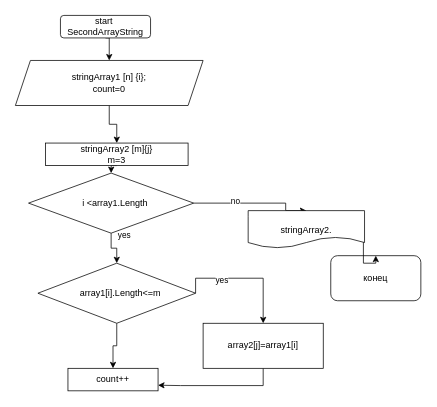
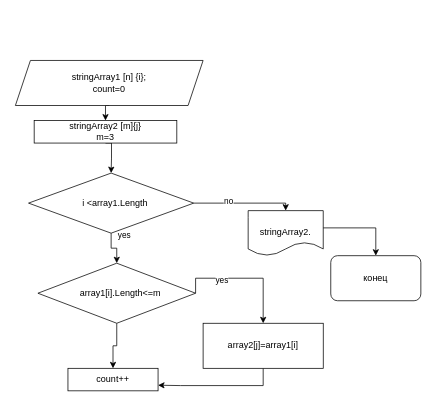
- <mxCell id="3" value="start&amp;nbsp; SecondArrayString" style="rounded=1;whiteSpace=wrap;html=1;" parent="1" vertex="1"><mxGeometry x="80" y="20" width="120" height="30" as="geometry" /></mxCell>
- <mxCell id="2" style="edgeStyle=orthogonalEdgeStyle;rounded=0;orthogonalLoop=1;jettySize=auto;html=1;exitX=0.5;exitY=1;exitDx=0;exitDy=0;entryX=0.5;entryY=0;entryDx=0;entryDy=0;" edge="1" parent="1" source="3" target="6"><mxGeometry relative="1" as="geometry" /></mxCell>
- <mxCell id="20" value="stringArray2 [m]{j}&lt;br&gt;m=3" style="rounded=0;whiteSpace=wrap;html=1;" vertex="1" parent="1"><mxGeometry x="60" y="190" width="190" height="30" as="geometry" /></mxCell>
+ <mxCell id="20" value="stringArray2 [m]{j}&lt;br&gt;m=3" style="rounded=0;whiteSpace=wrap;html=1;" vertex="1" parent="1"><mxGeometry x="45" y="160" width="190" height="30" as="geometry" /></mxCell>
- <mxCell id="18" value="&lt;br&gt;stringArray2." style="shape=document;whiteSpace=wrap;html=1;boundedLbl=1;" vertex="1" parent="1"><mxGeometry x="330" y="280" width="155" height="50" as="geometry" /></mxCell>
+ <mxCell id="18" value="&lt;br&gt;stringArray2." style="shape=document;whiteSpace=wrap;html=1;boundedLbl=1;" vertex="1" parent="1"><mxGeometry x="330" y="280" width="100" height="60" as="geometry" /></mxCell>
